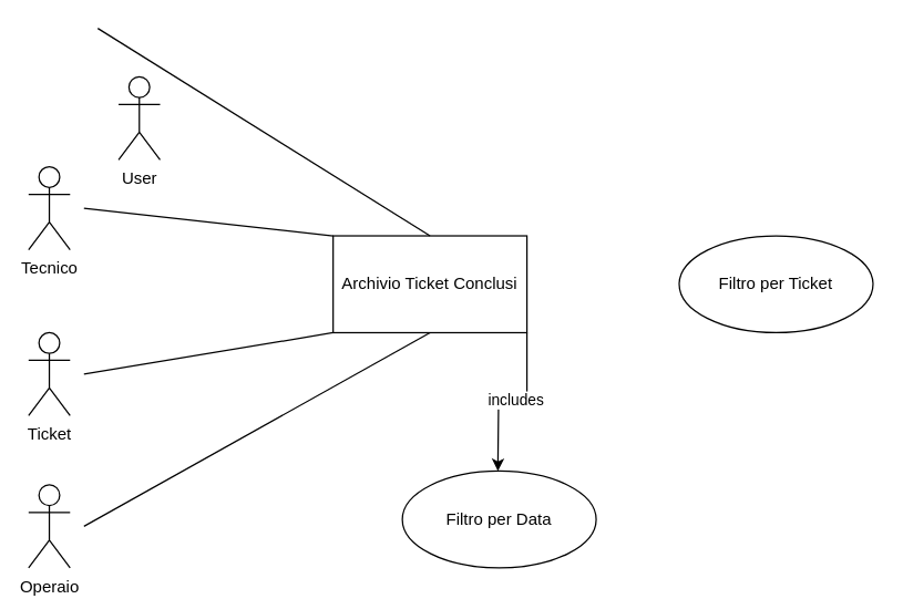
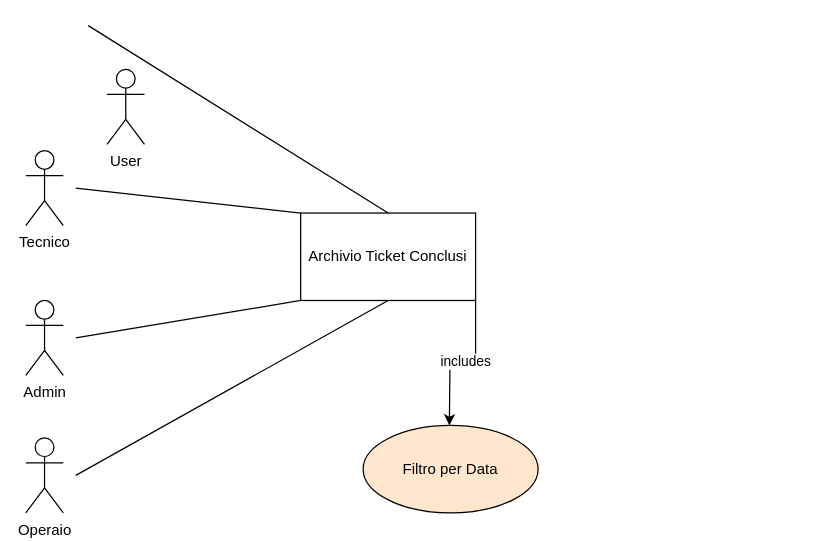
- <mxCell id="9" value="Filtro per Ticket" style="ellipse;whiteSpace=wrap;html=1;" vertex="1" parent="1"><mxGeometry x="490" y="170" width="140" height="70" as="geometry" /></mxCell>
- <mxCell id="4" value="Ticket" style="shape=umlActor;verticalLabelPosition=bottom;verticalAlign=top;html=1;" vertex="1" parent="1"><mxGeometry x="20" y="240" width="30" height="60" as="geometry" /></mxCell>
+ <mxCell id="4" value="Admin" style="shape=umlActor;verticalLabelPosition=bottom;verticalAlign=top;html=1;" vertex="1" parent="1"><mxGeometry x="20" y="240" width="30" height="60" as="geometry" /></mxCell>
- <mxCell id="14" value="Filtro per Data" style="ellipse;whiteSpace=wrap;html=1;" vertex="1" parent="1"><mxGeometry x="290" y="340" width="140" height="70" as="geometry" /></mxCell>
+ <mxCell id="14" value="Filtro per Data" style="ellipse;whiteSpace=wrap;html=1;fillColor=#ffe6cc;" vertex="1" parent="1"><mxGeometry x="290" y="340" width="140" height="70" as="geometry" /></mxCell>
